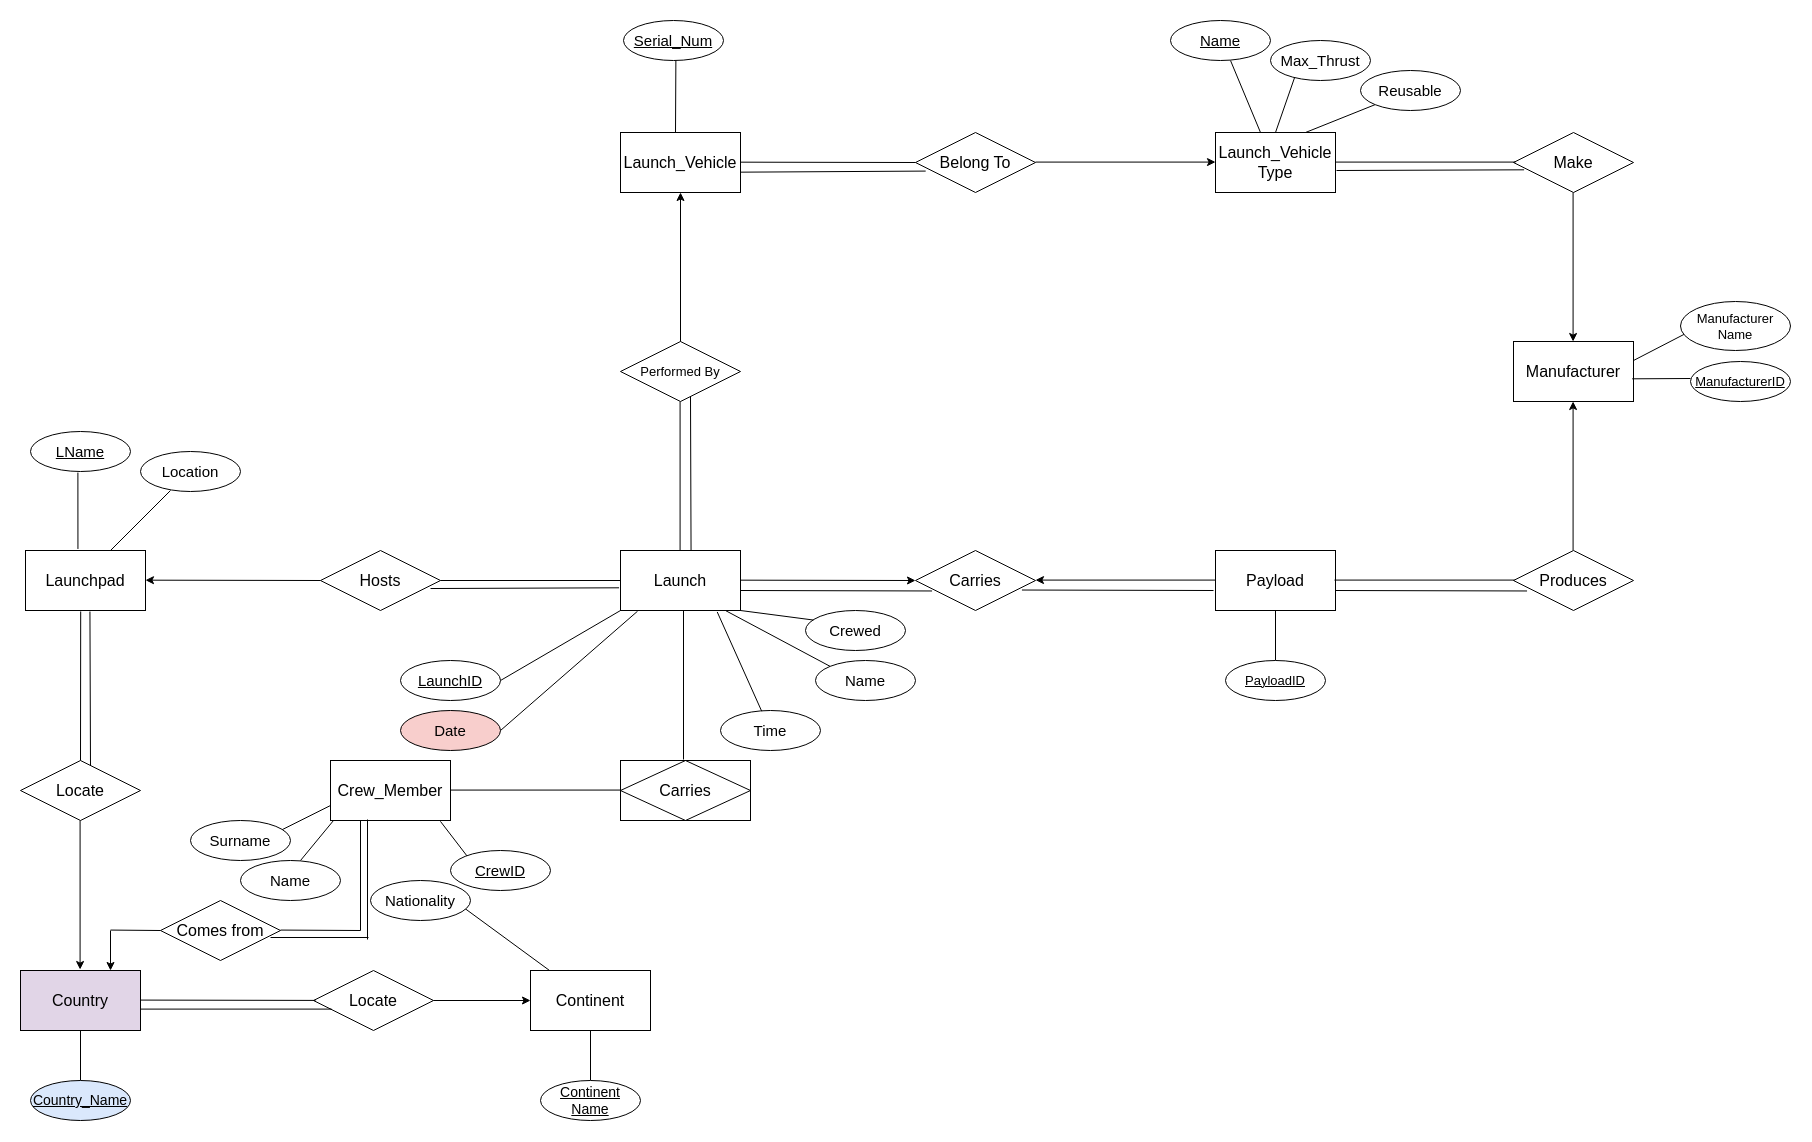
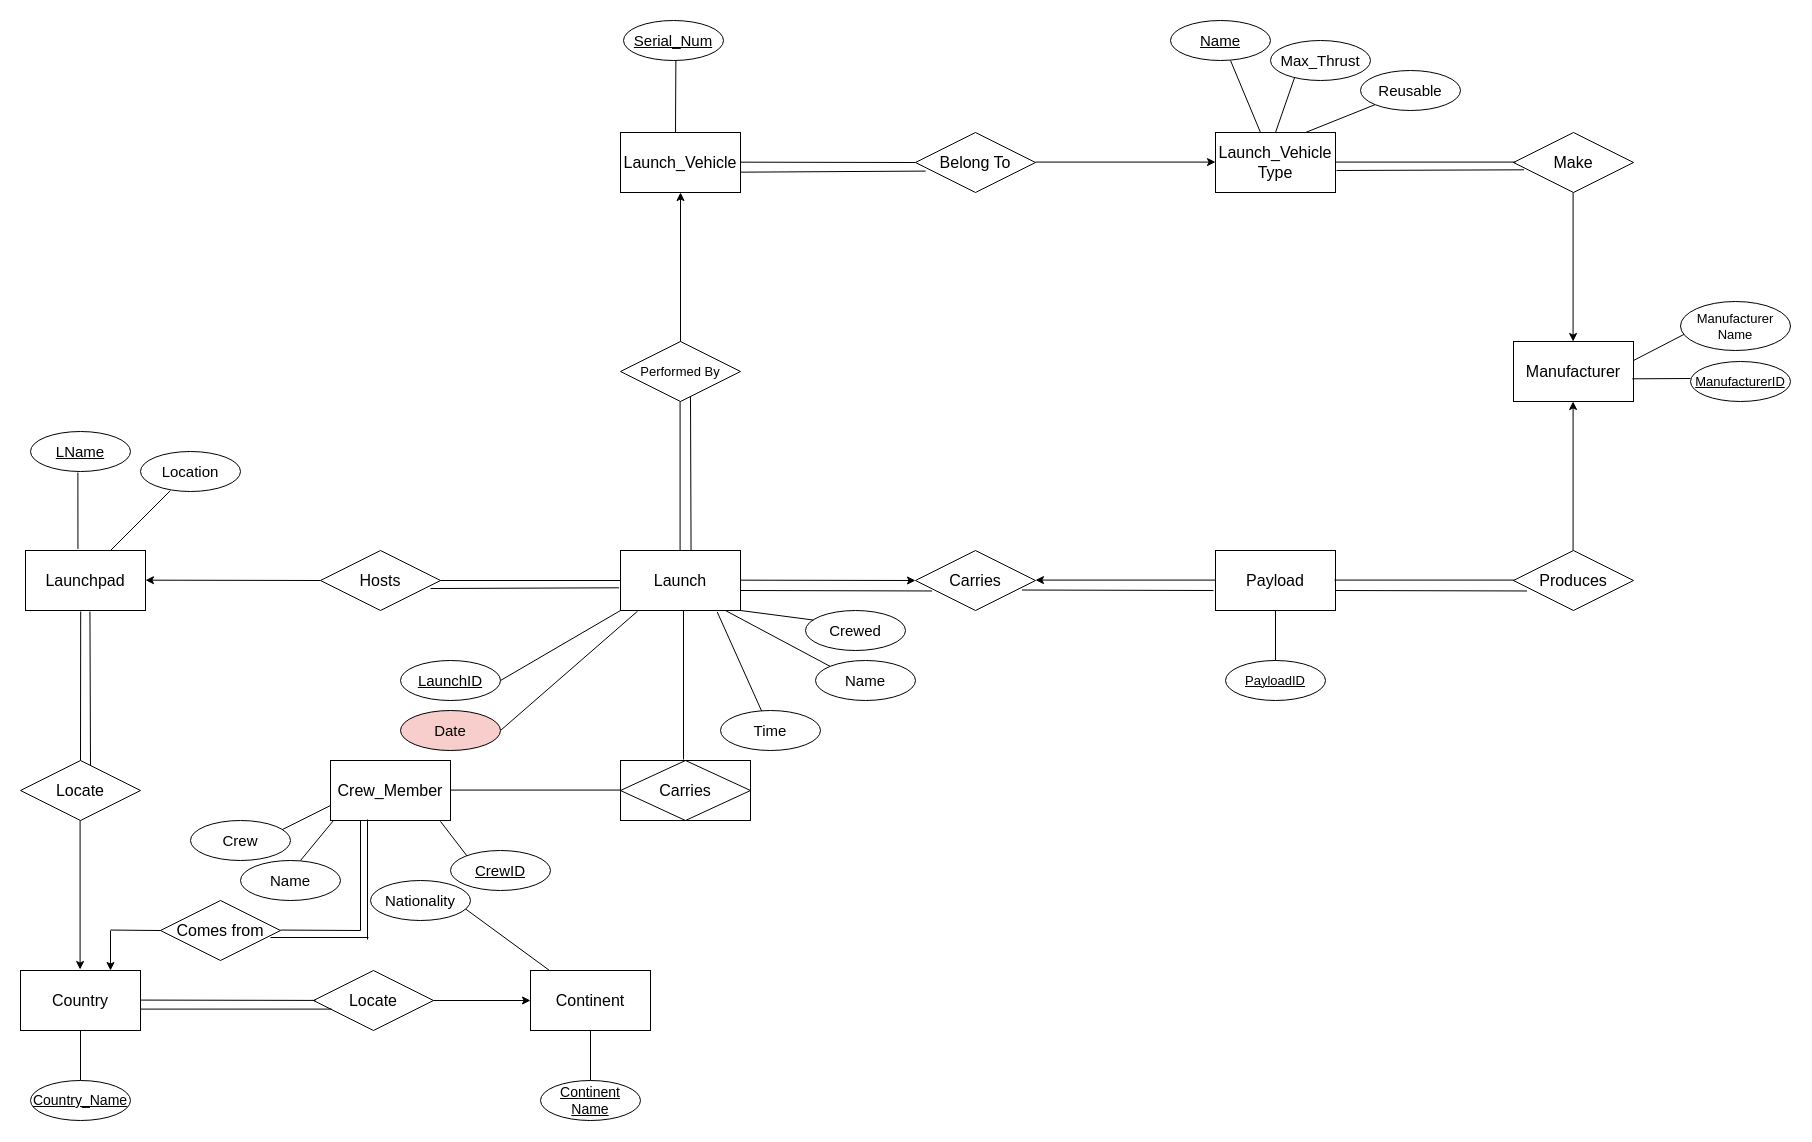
- <mxCell id="75" value="&lt;font style=&quot;font-size: 15px;&quot;&gt;Surname&lt;/font&gt;" style="ellipse;whiteSpace=wrap;html=1;align=center;" vertex="1" parent="1"><mxGeometry x="190" y="820" width="100" height="40" as="geometry" /></mxCell>
+ <mxCell id="75" value="&lt;font style=&quot;font-size: 15px;&quot;&gt;Crew&lt;/font&gt;" style="ellipse;whiteSpace=wrap;html=1;align=center;" vertex="1" parent="1"><mxGeometry x="190" y="820" width="100" height="40" as="geometry" /></mxCell>
- <mxCell id="9" value="&lt;font style=&quot;font-size: 16px;&quot;&gt;Country&lt;/font&gt;" style="rounded=0;whiteSpace=wrap;html=1;fillColor=#e1d5e7;" vertex="1" parent="1"><mxGeometry x="20" y="970" width="120" height="60" as="geometry" /></mxCell>
+ <mxCell id="9" value="&lt;font style=&quot;font-size: 16px;&quot;&gt;Country&lt;/font&gt;" style="rounded=0;whiteSpace=wrap;html=1;" vertex="1" parent="1"><mxGeometry x="20" y="970" width="120" height="60" as="geometry" /></mxCell>
- <mxCell id="84" value="&lt;font style=&quot;font-size: 14px;&quot;&gt;Country_Name&lt;/font&gt;" style="ellipse;whiteSpace=wrap;html=1;align=center;fontStyle=4;fillColor=#dae8fc;" vertex="1" parent="1"><mxGeometry x="30" y="1080" width="100" height="40" as="geometry" /></mxCell>
+ <mxCell id="84" value="&lt;font style=&quot;font-size: 14px;&quot;&gt;Country_Name&lt;/font&gt;" style="ellipse;whiteSpace=wrap;html=1;align=center;fontStyle=4;" vertex="1" parent="1"><mxGeometry x="30" y="1080" width="100" height="40" as="geometry" /></mxCell>
